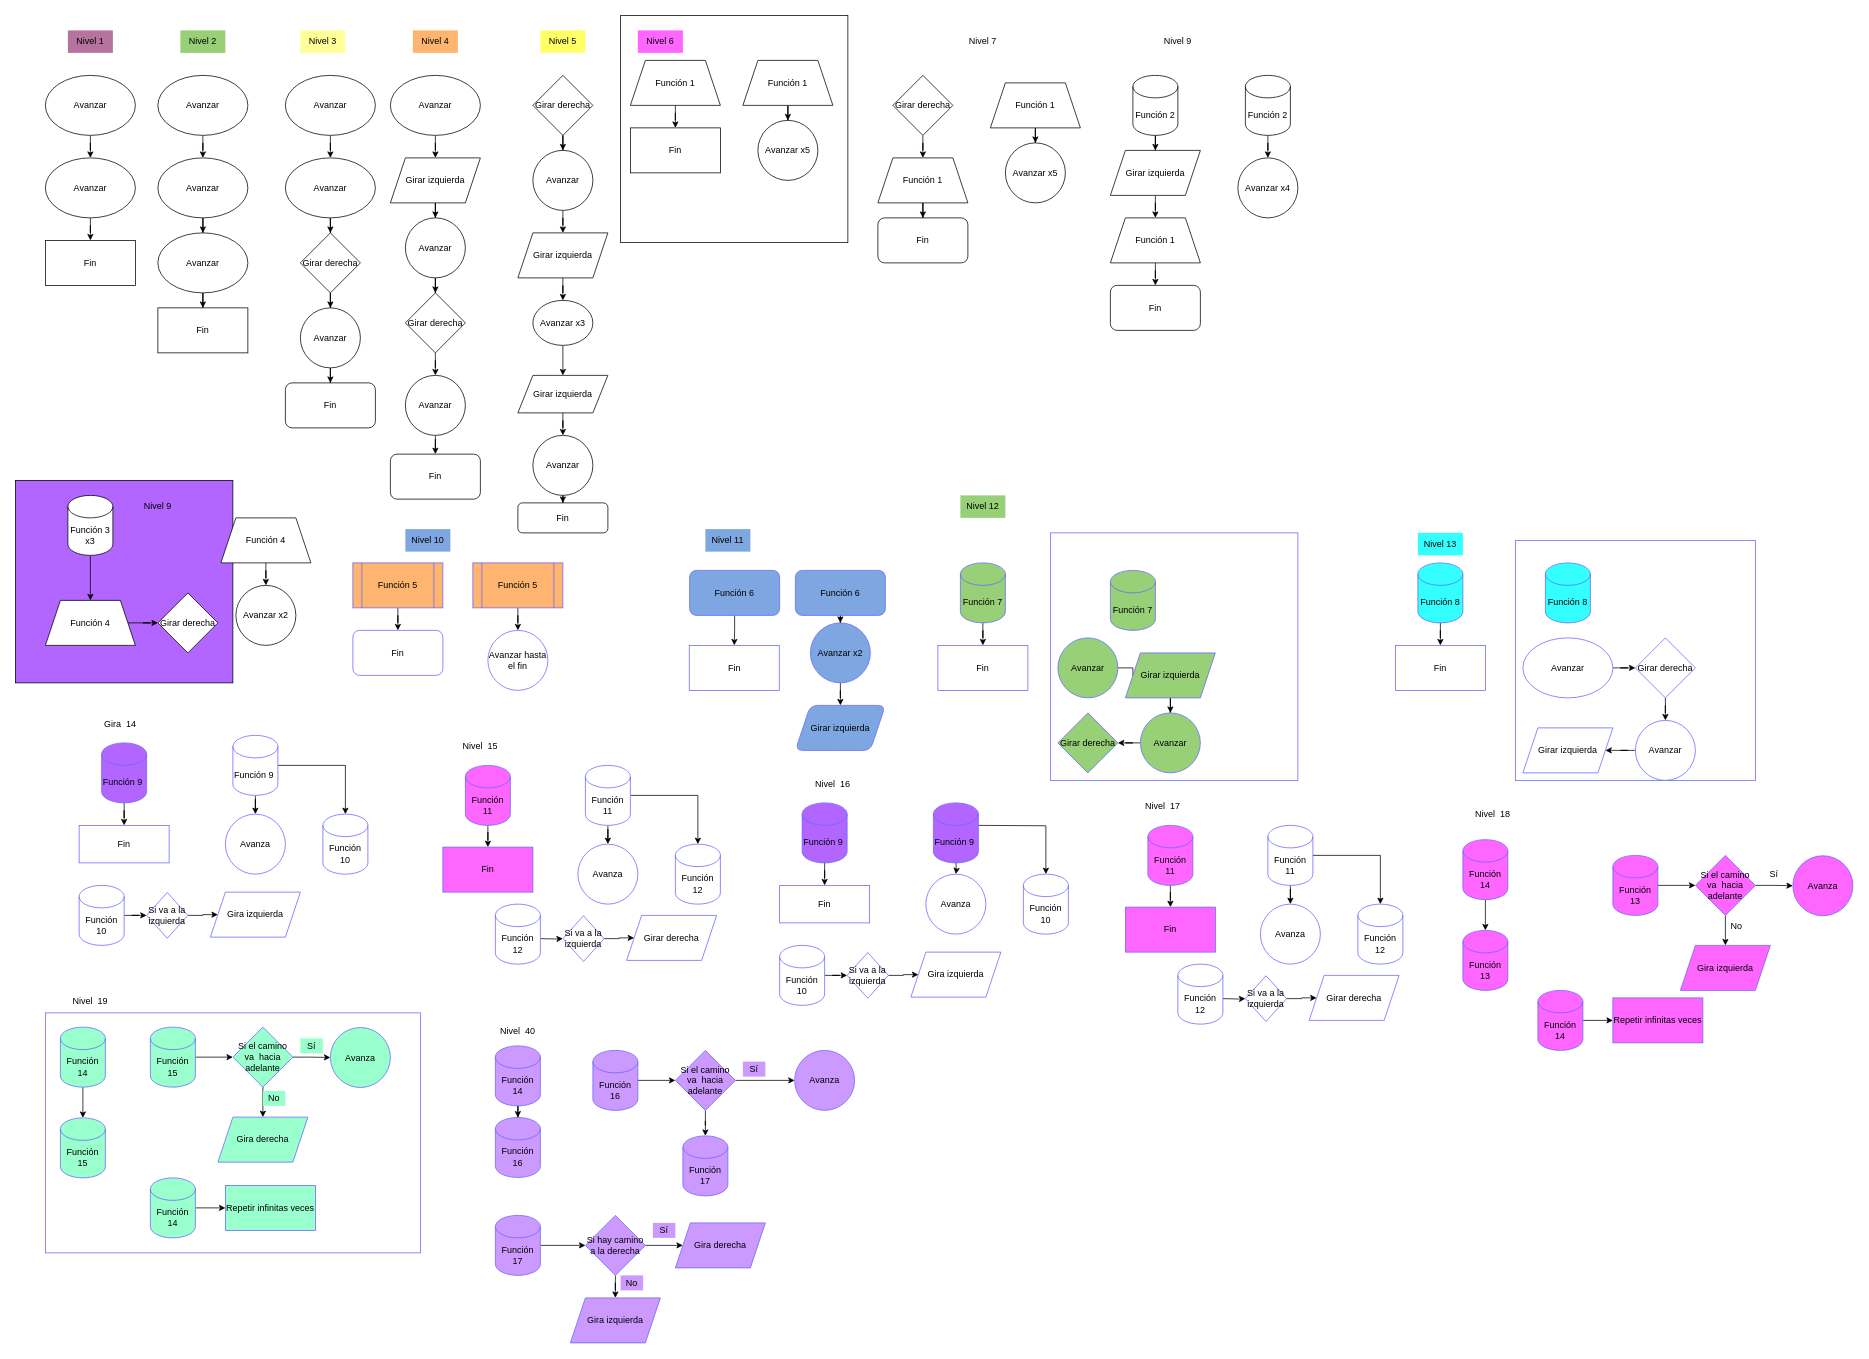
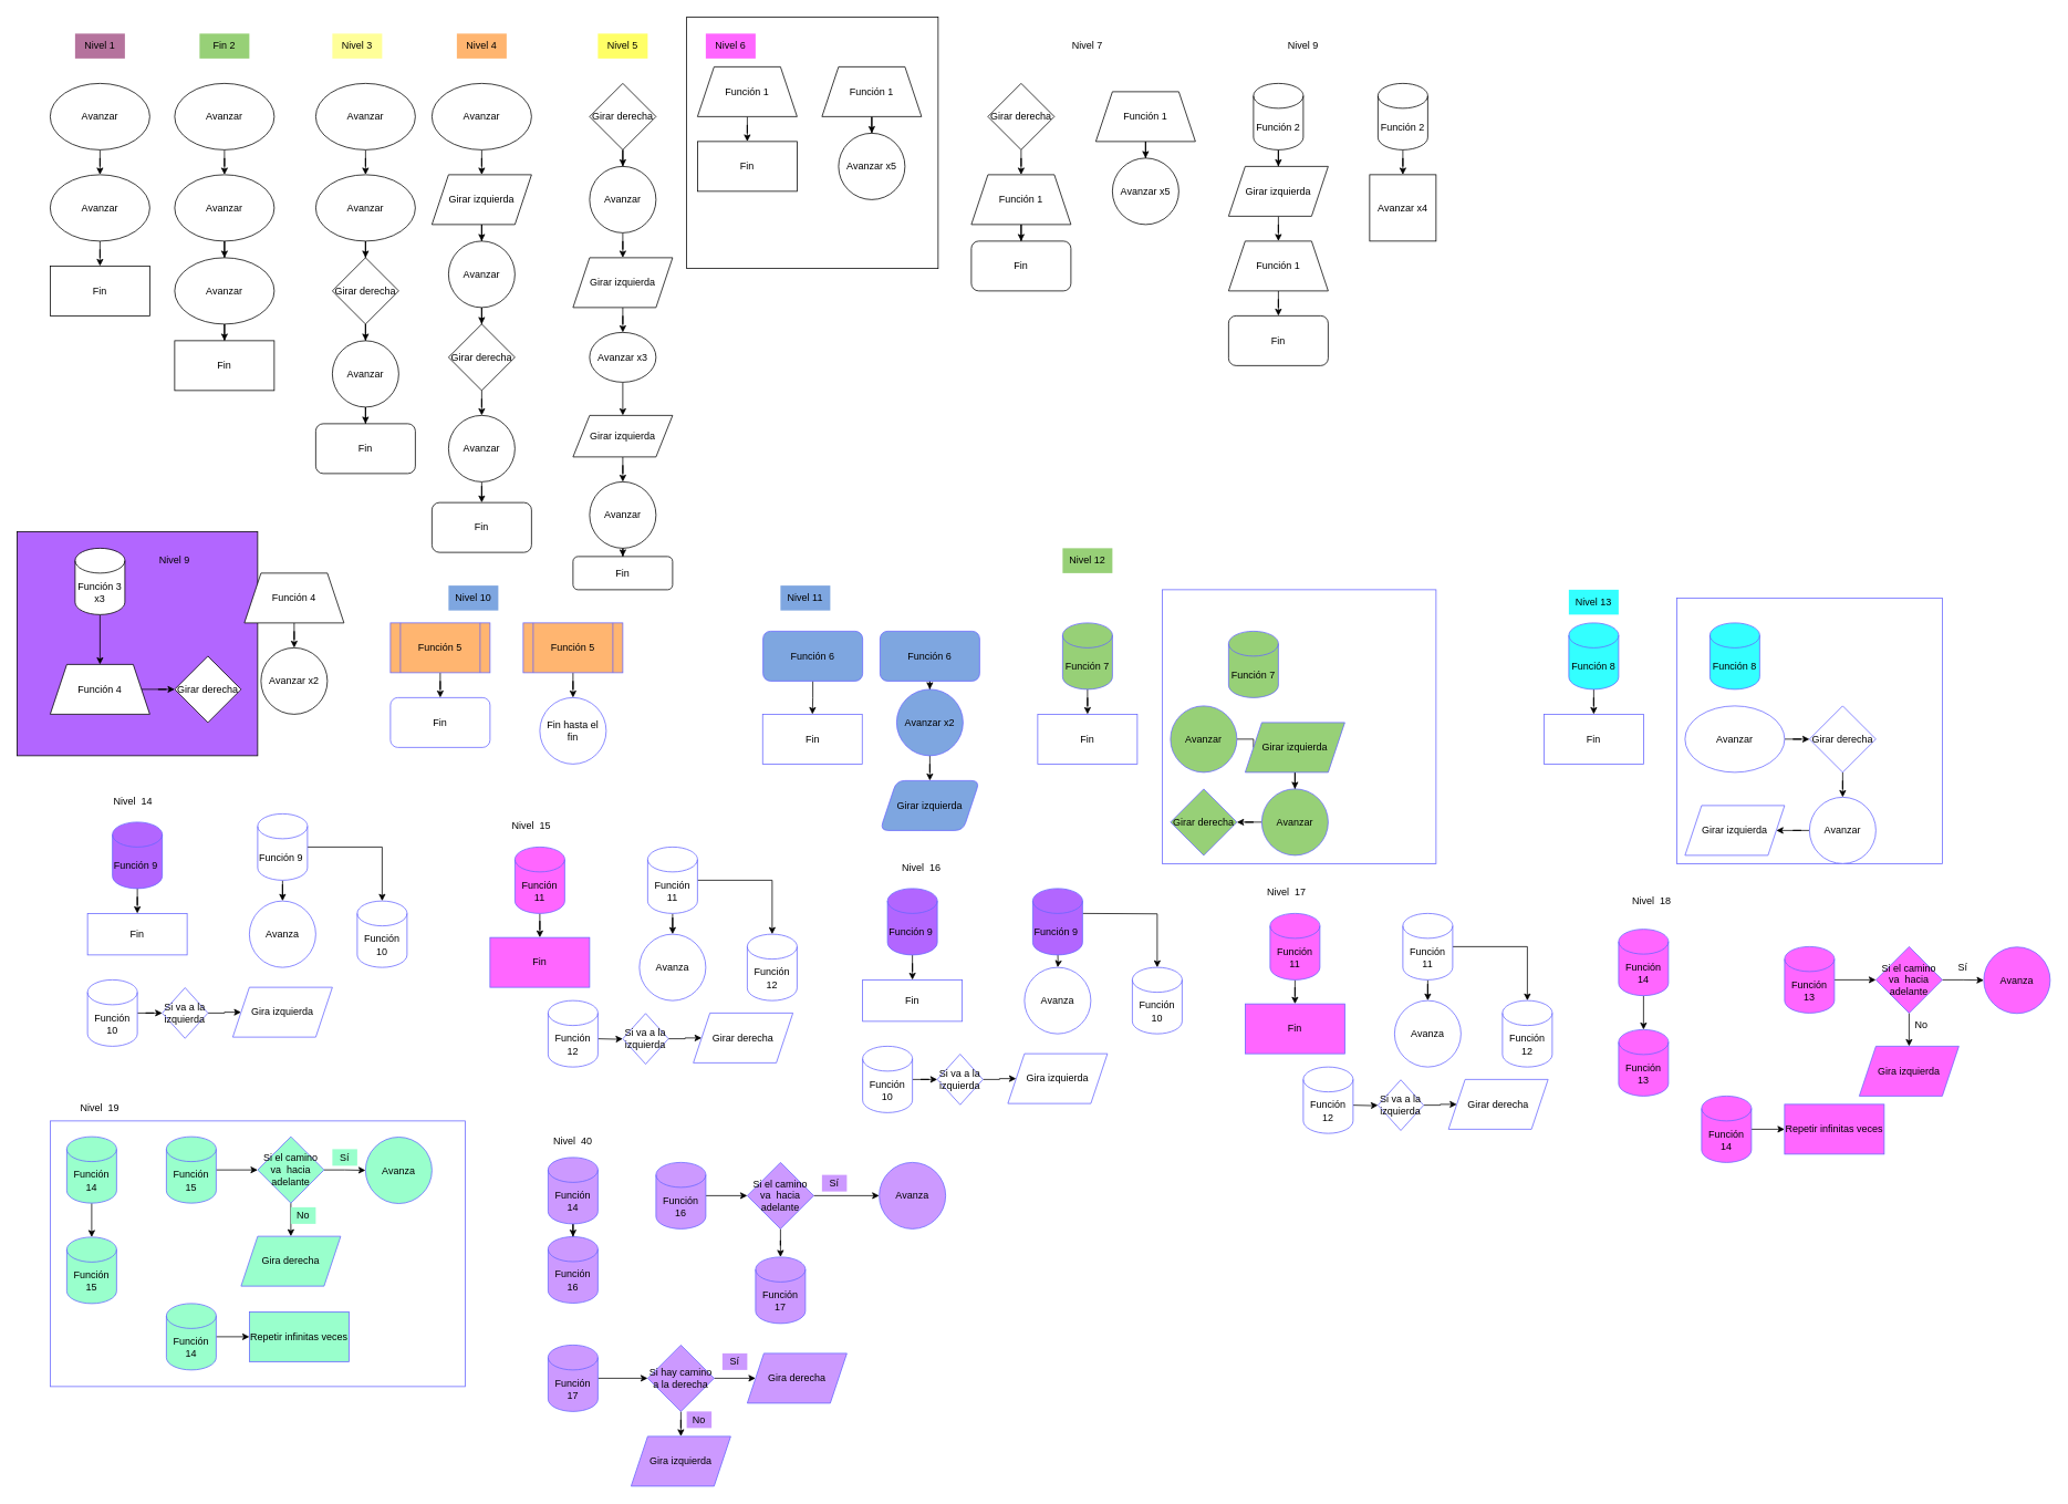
- <mxCell id="17" value="Nivel 2" style="text;strokeColor=none;align=center;fillColor=#97D077;html=1;verticalAlign=middle;whiteSpace=wrap;rounded=0;" vertex="1" parent="1"><mxGeometry x="240" y="40" width="60" height="30" as="geometry" /></mxCell>
+ <mxCell id="17" value="Fin 2" style="text;strokeColor=none;align=center;fillColor=#97D077;html=1;verticalAlign=middle;whiteSpace=wrap;rounded=0;" vertex="1" parent="1"><mxGeometry x="240" y="40" width="60" height="30" as="geometry" /></mxCell>
- <mxCell id="83" value="Avanzar x4" style="ellipse;whiteSpace=wrap;html=1;" vertex="1" parent="1"><mxGeometry x="1650" y="210" width="80" height="80" as="geometry" /></mxCell>
+ <mxCell id="83" value="Avanzar x4" style="whiteSpace=wrap;html=1;rounded=0;" vertex="1" parent="1"><mxGeometry x="1650" y="210" width="80" height="80" as="geometry" /></mxCell>
- <mxCell id="96" value="Avanzar hasta el fin" style="ellipse;whiteSpace=wrap;html=1;fillColor=#FFFFFF;strokeColor=#6666FF;" vertex="1" parent="1"><mxGeometry x="650" y="840" width="80" height="80" as="geometry" /></mxCell>
+ <mxCell id="96" value="Fin hasta el fin" style="ellipse;whiteSpace=wrap;html=1;fillColor=#FFFFFF;strokeColor=#6666FF;" vertex="1" parent="1"><mxGeometry x="650" y="840" width="80" height="80" as="geometry" /></mxCell>
- <mxCell id="133" value="Gira&amp;nbsp; 14" style="text;strokeColor=none;align=center;fillColor=none;html=1;verticalAlign=middle;whiteSpace=wrap;rounded=0;" vertex="1" parent="1"><mxGeometry x="130" y="950" width="60" height="30" as="geometry" /></mxCell>
+ <mxCell id="133" value="Nivel&amp;nbsp; 14" style="text;strokeColor=none;align=center;fillColor=none;html=1;verticalAlign=middle;whiteSpace=wrap;rounded=0;" vertex="1" parent="1"><mxGeometry x="130" y="950" width="60" height="30" as="geometry" /></mxCell>
